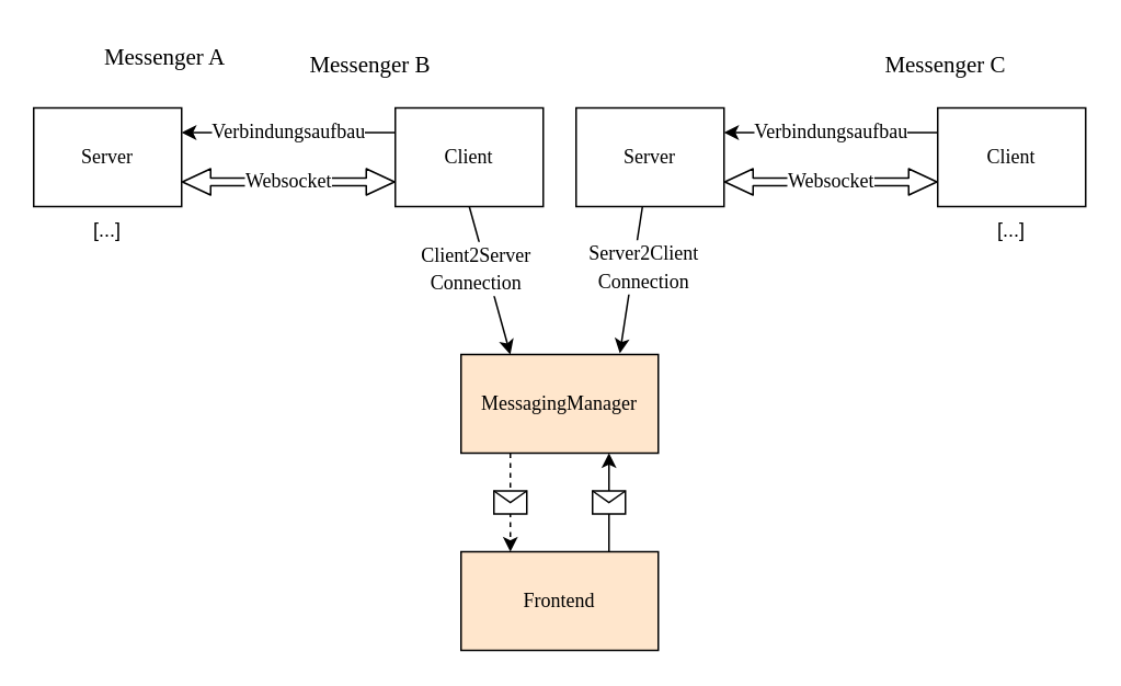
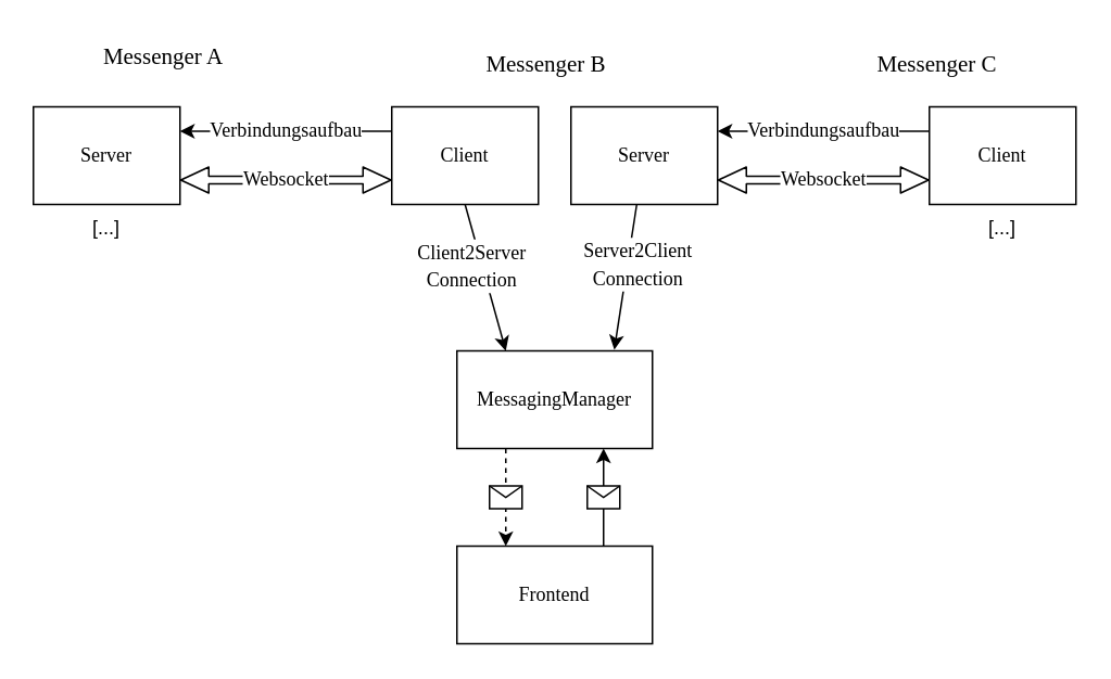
- <mxCell id="2" value="Messenger B" style="text;html=1;strokeColor=none;fillColor=none;align=center;verticalAlign=middle;whiteSpace=wrap;rounded=0;fontFamily=Tahoma;fontSize=14;" parent="1" vertex="1"><mxGeometry x="170" y="25" width="110" height="30" as="geometry" /></mxCell>
+ <mxCell id="2" value="Messenger B" style="text;html=1;strokeColor=none;fillColor=none;align=center;verticalAlign=middle;whiteSpace=wrap;rounded=0;fontFamily=Tahoma;fontSize=14;" parent="1" vertex="1"><mxGeometry x="280" y="25" width="110" height="30" as="geometry" /></mxCell>
- <mxCell id="7" value="&lt;font style=&quot;font-size: 12px;&quot;&gt;MessagingManager&lt;/font&gt;" style="rounded=0;whiteSpace=wrap;html=1;fontFamily=Tahoma;fontSize=14;fillColor=#ffe6cc;" parent="1" vertex="1"><mxGeometry x="280" y="215" width="120" height="60" as="geometry" /></mxCell>
+ <mxCell id="7" value="&lt;font style=&quot;font-size: 12px;&quot;&gt;MessagingManager&lt;/font&gt;" style="rounded=0;whiteSpace=wrap;html=1;fontFamily=Tahoma;fontSize=14;" parent="1" vertex="1"><mxGeometry x="280" y="215" width="120" height="60" as="geometry" /></mxCell>
- <mxCell id="16" value="Frontend" style="rounded=0;whiteSpace=wrap;html=1;fontFamily=Tahoma;fontSize=12;fillColor=#ffe6cc;" parent="1" vertex="1"><mxGeometry x="280" y="335" width="120" height="60" as="geometry" /></mxCell>
+ <mxCell id="16" value="Frontend" style="rounded=0;whiteSpace=wrap;html=1;fontFamily=Tahoma;fontSize=12;" parent="1" vertex="1"><mxGeometry x="280" y="335" width="120" height="60" as="geometry" /></mxCell>
